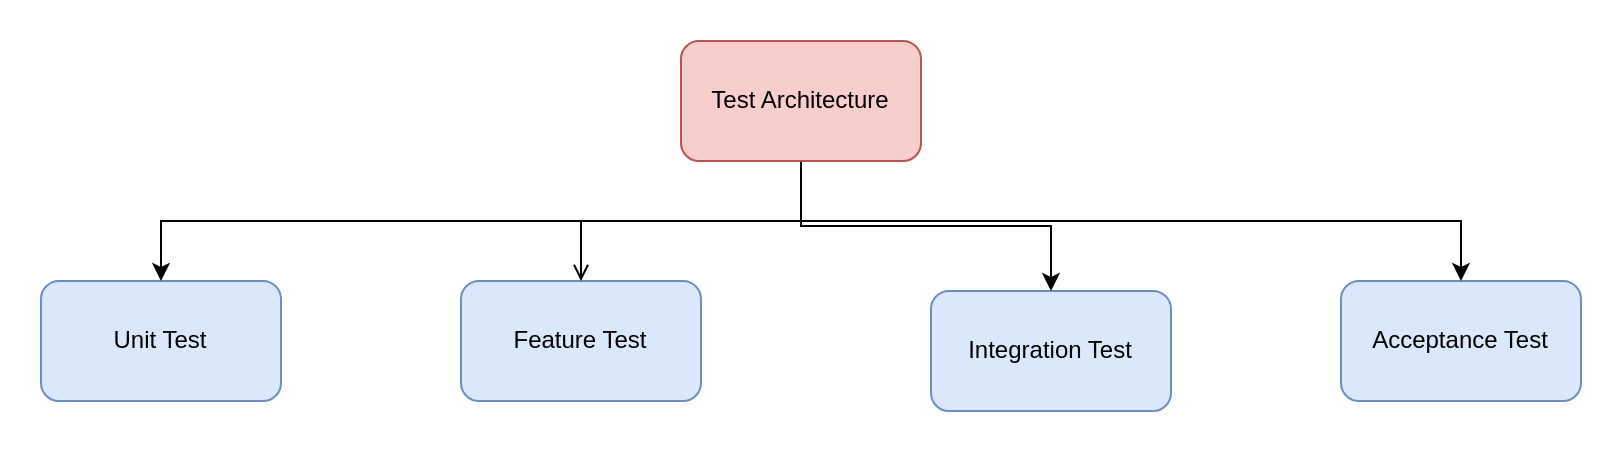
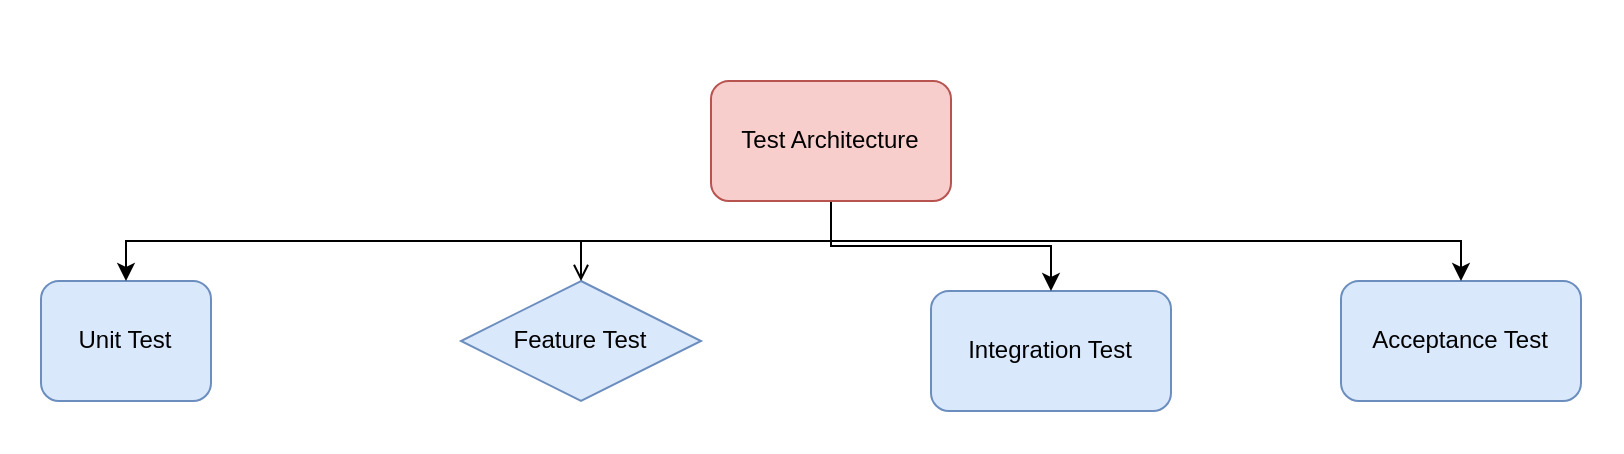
- <mxCell id="10" value="Test Architecture" style="rounded=1;whiteSpace=wrap;html=1;fillColor=#f8cecc;strokeColor=#b85450;" vertex="1" parent="1"><mxGeometry x="340" y="20" width="120" height="60" as="geometry" /></mxCell>
+ <mxCell id="10" value="Test Architecture" style="rounded=1;whiteSpace=wrap;html=1;fillColor=#f8cecc;strokeColor=#b85450;" vertex="1" parent="1"><mxGeometry x="355" y="40" width="120" height="60" as="geometry" /></mxCell>
- <mxCell id="2" value="Unit Test" style="rounded=1;whiteSpace=wrap;html=1;fillColor=#dae8fc;strokeColor=#6c8ebf;" vertex="1" parent="1"><mxGeometry x="20" y="140" width="120" height="60" as="geometry" /></mxCell>
+ <mxCell id="2" value="Unit Test" style="rounded=1;whiteSpace=wrap;html=1;fillColor=#dae8fc;strokeColor=#6c8ebf;" vertex="1" parent="1"><mxGeometry x="20" y="140" width="85" height="60" as="geometry" /></mxCell>
- <mxCell id="3" value="Feature Test" style="rounded=1;whiteSpace=wrap;html=1;fillColor=#dae8fc;strokeColor=#6c8ebf;" vertex="1" parent="1"><mxGeometry x="230" y="140" width="120" height="60" as="geometry" /></mxCell>
+ <mxCell id="3" value="Feature Test" style="rhombus;whiteSpace=wrap;html=1;fillColor=#dae8fc;strokeColor=#6c8ebf;" vertex="1" parent="1"><mxGeometry x="230" y="140" width="120" height="60" as="geometry" /></mxCell>
